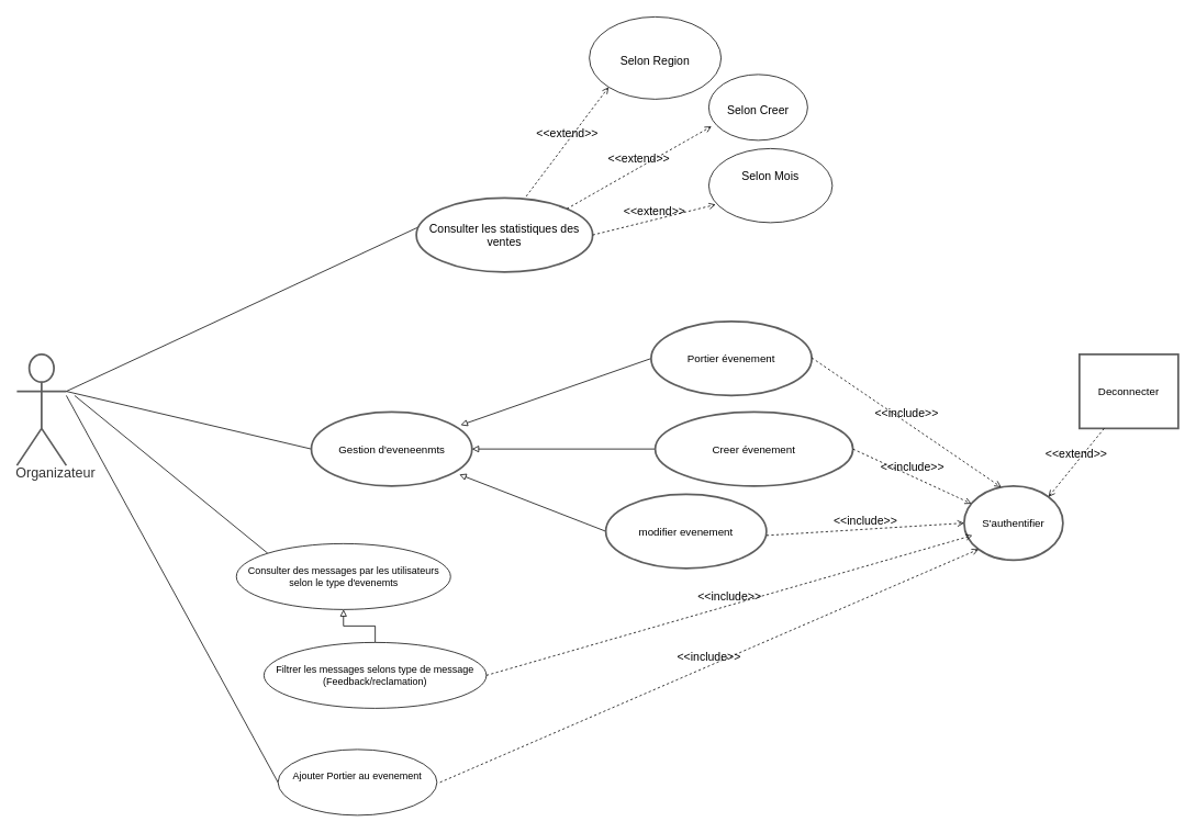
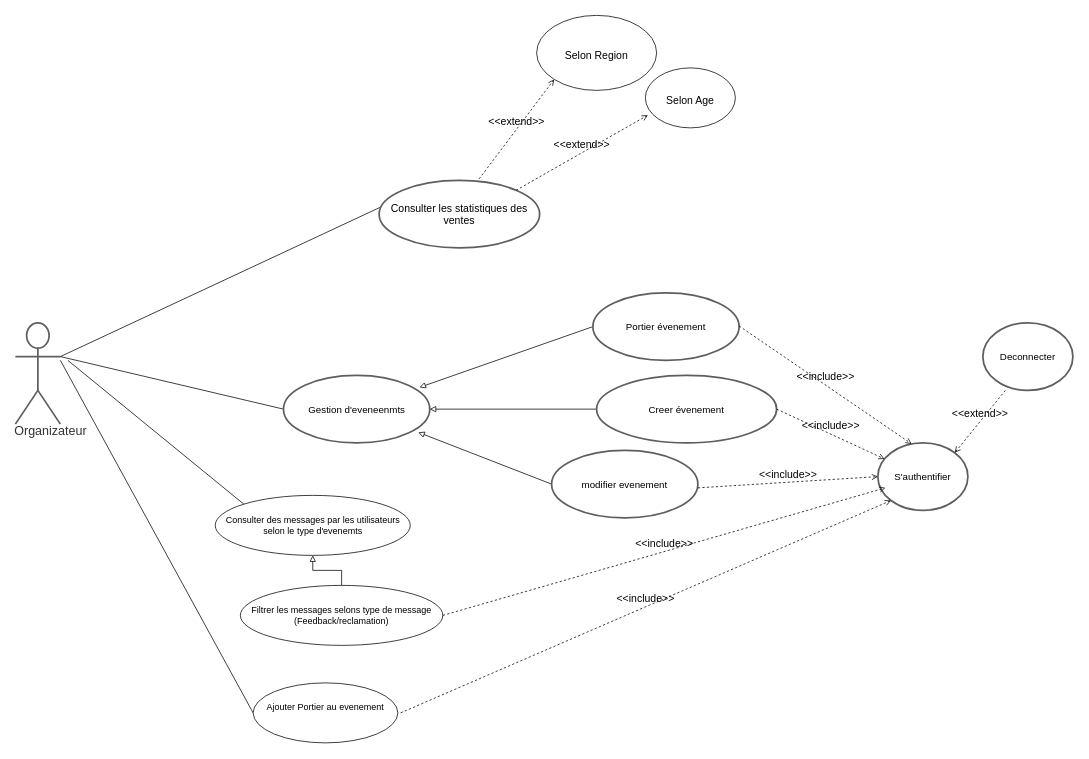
- <mxCell id="21" value="&lt;font style=&quot;font-size: 14px;&quot;&gt;Selon Creer&lt;/font&gt;" style="ellipse;whiteSpace=wrap;html=1;fontSize=24;" vertex="1" parent="1"><mxGeometry x="860" y="90" width="120" height="80" as="geometry" /></mxCell>
+ <mxCell id="21" value="&lt;font style=&quot;font-size: 14px;&quot;&gt;Selon Age&lt;/font&gt;" style="ellipse;whiteSpace=wrap;html=1;fontSize=24;" vertex="1" parent="1"><mxGeometry x="860" y="90" width="120" height="80" as="geometry" /></mxCell>
- <mxCell id="23" value="&lt;div&gt;&lt;font style=&quot;font-size: 14px;&quot;&gt;Selon &lt;font style=&quot;font-size: 14px;&quot;&gt;Mois&lt;/font&gt;&lt;/font&gt;&lt;/div&gt;&lt;div&gt;&lt;font style=&quot;font-size: 24px;&quot; size=&quot;3&quot;&gt;&lt;br&gt;&lt;/font&gt;&lt;/div&gt;" style="ellipse;whiteSpace=wrap;html=1;fontSize=24;" vertex="1" parent="1"><mxGeometry x="860" y="180" width="150" height="90" as="geometry" /></mxCell>
- <mxCell id="26" value="&amp;lt;&amp;lt;extend&amp;gt;&amp;gt;" style="html=1;verticalAlign=bottom;labelBackgroundColor=none;endArrow=open;endFill=0;dashed=1;rounded=0;fontSize=14;entryX=0.056;entryY=0.756;entryDx=0;entryDy=0;exitX=1;exitY=0.5;exitDx=0;exitDy=0;entryPerimeter=0;" edge="1" parent="1" source="5" target="23"><mxGeometry width="160" relative="1" as="geometry"><mxPoint x="648.322" y="248.02" as="sourcePoint" /><mxPoint x="758.431" y="125.355" as="targetPoint" /></mxGeometry></mxCell>
- <mxCell id="20" value="Deconnecter" style="html=1;overflow=block;blockSpacing=1;whiteSpace=wrap;fontSize=13;spacing=3.8;strokeColor=#5e5e5e;strokeOpacity=100;absoluteArcSize=1;arcSize=9;strokeWidth=2.3;lucidId=XvitmW9DInrr;rounded=0;" vertex="1" parent="1"><mxGeometry x="1310" y="430" width="120" height="90" as="geometry" /></mxCell>
+ <mxCell id="20" value="Deconnecter" style="html=1;overflow=block;blockSpacing=1;whiteSpace=wrap;ellipse;fontSize=13;spacing=3.8;strokeColor=#5e5e5e;strokeOpacity=100;rounded=1;absoluteArcSize=1;arcSize=9;strokeWidth=2.3;lucidId=XvitmW9DInrr;" vertex="1" parent="1"><mxGeometry x="1310" y="430" width="120" height="90" as="geometry" /></mxCell>
